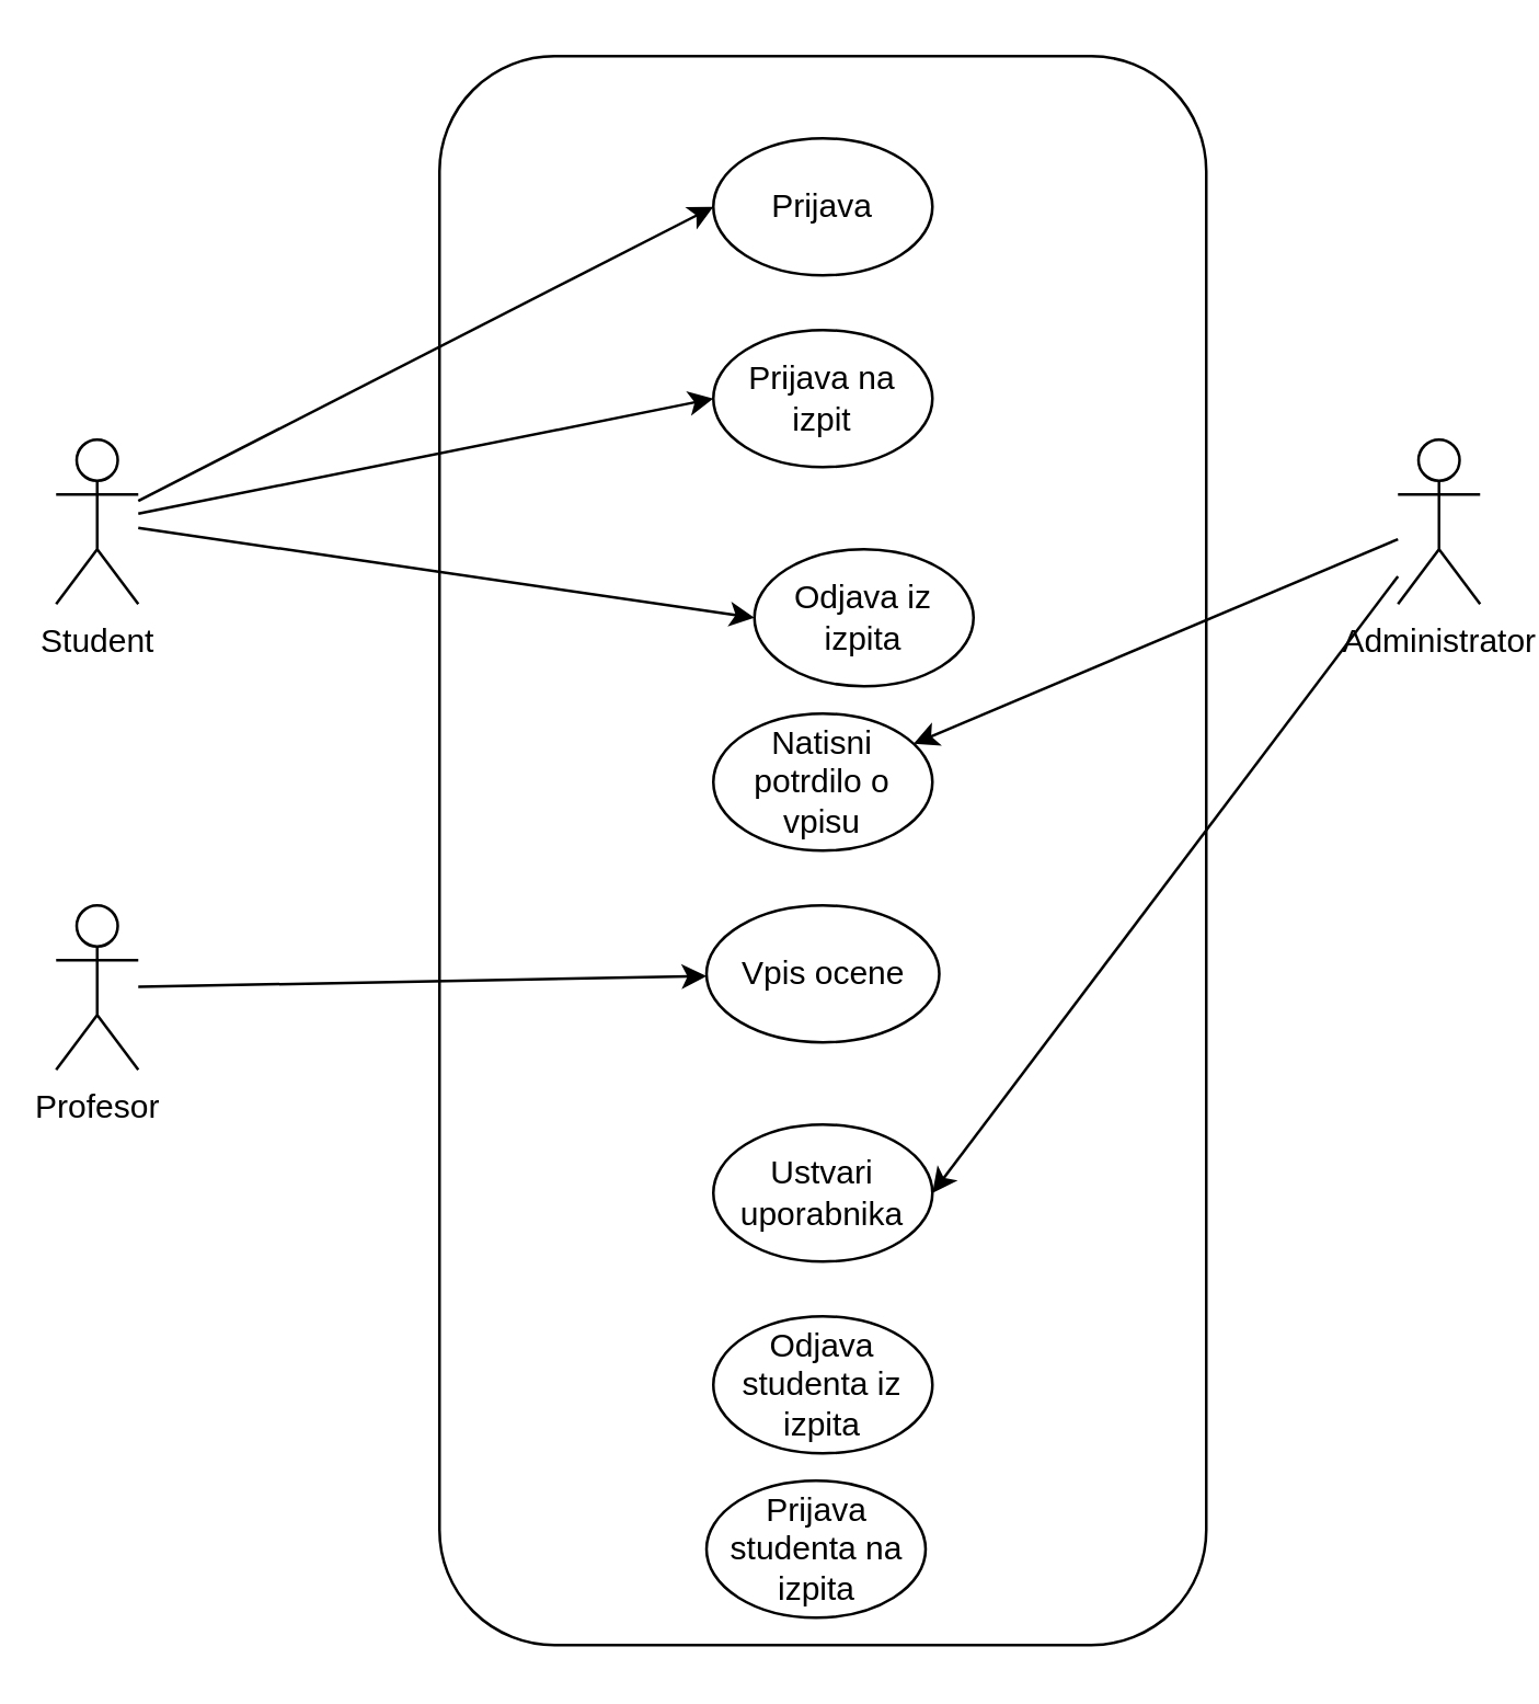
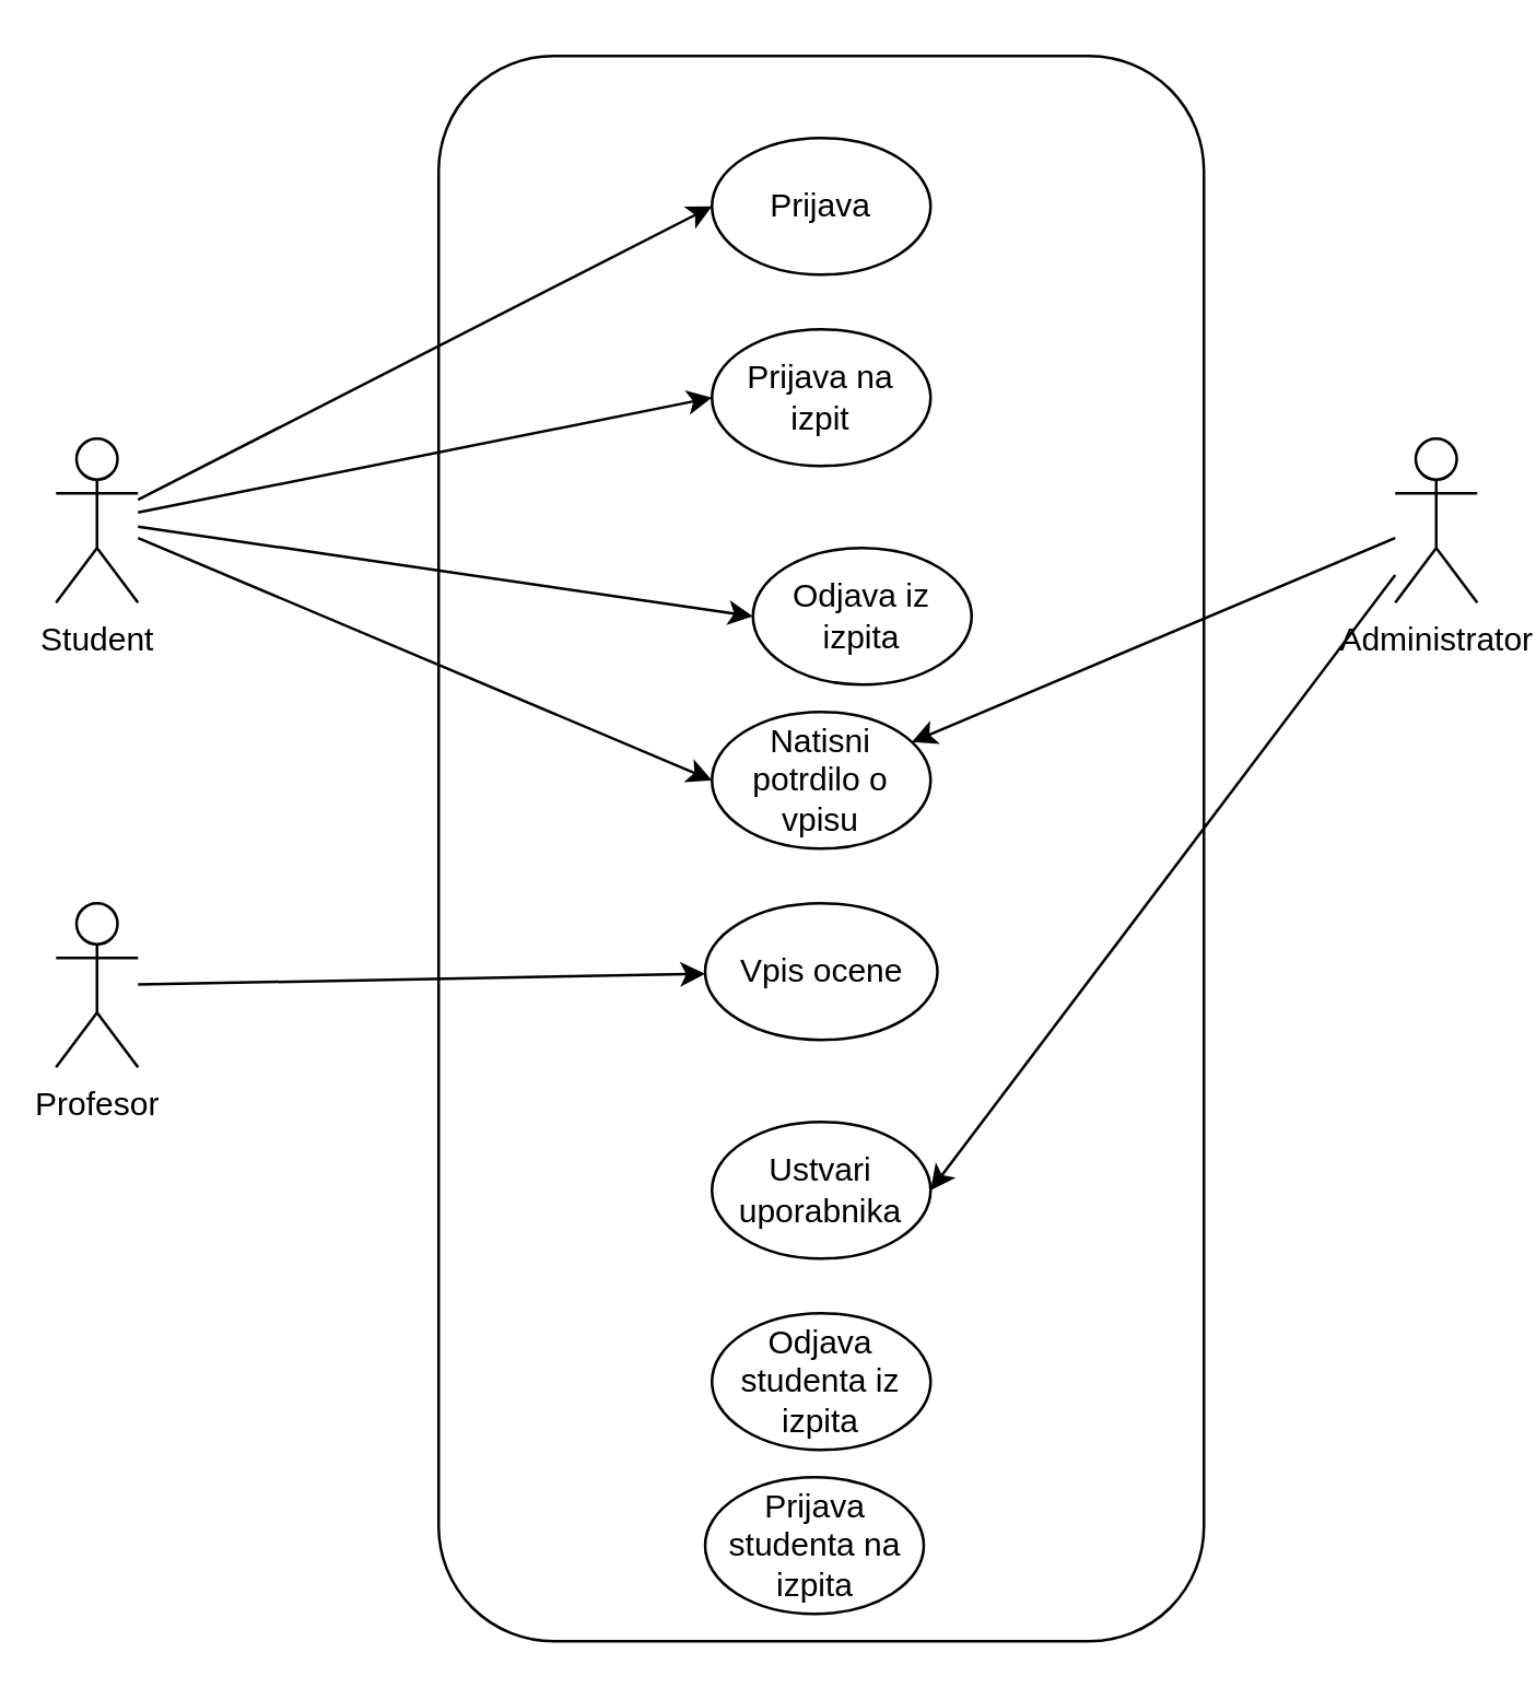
+ <mxCell id="6" style="rounded=0;orthogonalLoop=1;jettySize=auto;html=1;entryX=0;entryY=0.5;entryDx=0;entryDy=0;" parent="1" source="7" target="15" edge="1"><mxGeometry relative="1" as="geometry" /></mxCell>
